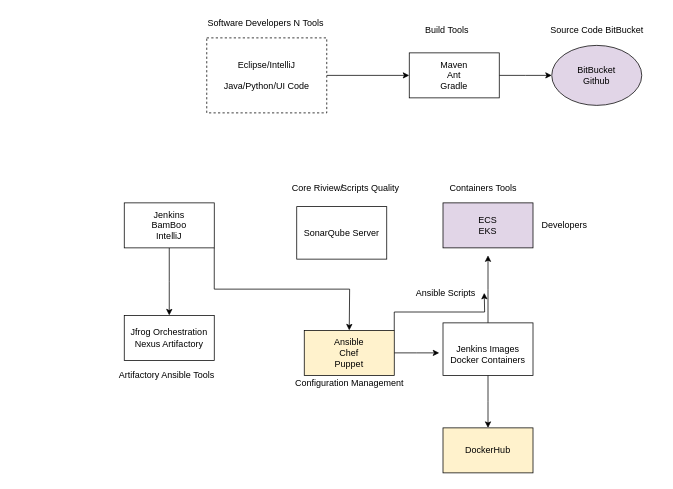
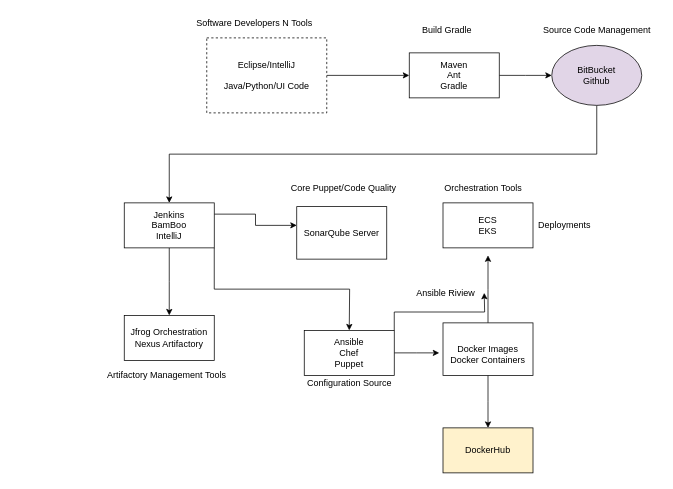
- <mxCell id="4" value="&amp;nbsp; &amp;nbsp; &amp;nbsp; &amp;nbsp; &amp;nbsp; &amp;nbsp; &amp;nbsp; &amp;nbsp; &amp;nbsp; &amp;nbsp; &amp;nbsp; &amp;nbsp; &amp;nbsp; &amp;nbsp; &amp;nbsp; &amp;nbsp; &amp;nbsp; &amp;nbsp; &amp;nbsp; &amp;nbsp; &amp;nbsp;Software Developers N Tools" style="text;html=1;align=center;verticalAlign=middle;resizable=0;points=[];autosize=1;strokeColor=none;" vertex="1" parent="1"><mxGeometry x="130" y="20" width="310" height="20" as="geometry" /></mxCell>
+ <mxCell id="4" value="&amp;nbsp; &amp;nbsp; &amp;nbsp; &amp;nbsp; &amp;nbsp; &amp;nbsp; &amp;nbsp; &amp;nbsp; &amp;nbsp; &amp;nbsp; &amp;nbsp; &amp;nbsp; &amp;nbsp; &amp;nbsp; &amp;nbsp; &amp;nbsp; &amp;nbsp; &amp;nbsp; &amp;nbsp; &amp;nbsp; &amp;nbsp;Software Developers N Tools" style="text;html=1;align=center;verticalAlign=middle;resizable=0;points=[];autosize=1;strokeColor=none;" vertex="1" parent="1"><mxGeometry x="115" y="20" width="310" height="20" as="geometry" /></mxCell>
- <mxCell id="10" value="&amp;nbsp; &amp;nbsp; &amp;nbsp; &amp;nbsp; &amp;nbsp; &amp;nbsp; &amp;nbsp; &amp;nbsp; &amp;nbsp; Build Tools" style="text;html=1;align=center;verticalAlign=middle;resizable=0;points=[];autosize=1;strokeColor=none;" vertex="1" parent="1"><mxGeometry x="500" y="30" width="130" height="20" as="geometry" /></mxCell>
+ <mxCell id="10" value="&amp;nbsp; &amp;nbsp; &amp;nbsp; &amp;nbsp; &amp;nbsp; &amp;nbsp; &amp;nbsp; &amp;nbsp; &amp;nbsp; Build Gradle" style="text;html=1;align=center;verticalAlign=middle;resizable=0;points=[];autosize=1;strokeColor=none;" vertex="1" parent="1"><mxGeometry x="500" y="30" width="130" height="20" as="geometry" /></mxCell>
- <mxCell id="9" value="&amp;nbsp; &amp;nbsp; &amp;nbsp; &amp;nbsp; &amp;nbsp; &amp;nbsp; &amp;nbsp; &amp;nbsp; &amp;nbsp; &amp;nbsp; &amp;nbsp; &amp;nbsp; &amp;nbsp; &amp;nbsp; &amp;nbsp; &amp;nbsp; &amp;nbsp; &amp;nbsp; Source Code BitBucket" style="text;html=1;align=center;verticalAlign=middle;resizable=0;points=[];autosize=1;strokeColor=none;" vertex="1" parent="1"><mxGeometry x="595" y="30" width="280" height="20" as="geometry" /></mxCell>
+ <mxCell id="9" value="&amp;nbsp; &amp;nbsp; &amp;nbsp; &amp;nbsp; &amp;nbsp; &amp;nbsp; &amp;nbsp; &amp;nbsp; &amp;nbsp; &amp;nbsp; &amp;nbsp; &amp;nbsp; &amp;nbsp; &amp;nbsp; &amp;nbsp; &amp;nbsp; &amp;nbsp; &amp;nbsp; Source Code Management" style="text;html=1;align=center;verticalAlign=middle;resizable=0;points=[];autosize=1;strokeColor=none;" vertex="1" parent="1"><mxGeometry x="595" y="30" width="280" height="20" as="geometry" /></mxCell>
+ <mxCell id="7" style="edgeStyle=orthogonalEdgeStyle;rounded=0;orthogonalLoop=1;jettySize=auto;html=1;exitX=0.5;exitY=1;exitDx=0;exitDy=0;entryX=0.5;entryY=0;entryDx=0;entryDy=0;" edge="1" parent="1" source="8" target="14"><mxGeometry relative="1" as="geometry"><mxPoint y="260" as="targetPoint" x="225" /><Array as="points"><mxPoint x="795" y="205" /><mxPoint y="205" x="225" /></Array></mxGeometry></mxCell>
- <mxCell id="16" value="&amp;nbsp; &amp;nbsp; &amp;nbsp; &amp;nbsp; &amp;nbsp; &amp;nbsp; &amp;nbsp; Core Riview/" style="text;html=1;align=center;verticalAlign=middle;resizable=0;points=[];autosize=1;strokeColor=none;" vertex="1" parent="1"><mxGeometry x="334" y="240" width="130" height="20" as="geometry" /></mxCell>
+ <mxCell id="16" value="&amp;nbsp; &amp;nbsp; &amp;nbsp; &amp;nbsp; &amp;nbsp; &amp;nbsp; &amp;nbsp; Core Puppet/" style="text;html=1;align=center;verticalAlign=middle;resizable=0;points=[];autosize=1;strokeColor=none;" vertex="1" parent="1"><mxGeometry x="334" y="240" width="130" height="20" as="geometry" /></mxCell>
- <mxCell id="17" value="&amp;nbsp; &amp;nbsp; &amp;nbsp; &amp;nbsp; &amp;nbsp; Scripts Quality" style="text;html=1;align=center;verticalAlign=middle;resizable=0;points=[];autosize=1;strokeColor=none;" vertex="1" parent="1"><mxGeometry x="416" y="240" width="120" height="20" as="geometry" /></mxCell>
+ <mxCell id="17" value="&amp;nbsp; &amp;nbsp; &amp;nbsp; &amp;nbsp; &amp;nbsp; Code Quality" style="text;html=1;align=center;verticalAlign=middle;resizable=0;points=[];autosize=1;strokeColor=none;" vertex="1" parent="1"><mxGeometry x="416" y="240" width="120" height="20" as="geometry" /></mxCell>
- <mxCell id="31" value="&amp;nbsp; &amp;nbsp; &amp;nbsp; &amp;nbsp; &amp;nbsp; &amp;nbsp; &amp;nbsp; &amp;nbsp; &amp;nbsp; &amp;nbsp; &amp;nbsp; &amp;nbsp;Containers Tools" style="text;html=1;align=center;verticalAlign=middle;resizable=0;points=[];autosize=1;strokeColor=none;" vertex="1" parent="1"><mxGeometry x="505" y="240" width="200" height="20" as="geometry" /></mxCell>
+ <mxCell id="31" value="&amp;nbsp; &amp;nbsp; &amp;nbsp; &amp;nbsp; &amp;nbsp; &amp;nbsp; &amp;nbsp; &amp;nbsp; &amp;nbsp; &amp;nbsp; &amp;nbsp; &amp;nbsp;Orchestration Tools" style="text;html=1;align=center;verticalAlign=middle;resizable=0;points=[];autosize=1;strokeColor=none;" vertex="1" parent="1"><mxGeometry x="505" y="240" width="200" height="20" as="geometry" /></mxCell>
+ <mxCell id="11" style="edgeStyle=orthogonalEdgeStyle;rounded=0;orthogonalLoop=1;jettySize=auto;html=1;exitX=1;exitY=0.25;exitDx=0;exitDy=0;entryX=0;entryY=0.357;entryDx=0;entryDy=0;entryPerimeter=0;" edge="1" parent="1" source="14" target="15"><mxGeometry relative="1" as="geometry" /></mxCell>
- <mxCell id="28" value="ECS&lt;br&gt;EKS" style="rounded=0;whiteSpace=wrap;html=1;fillColor=#e1d5e7;" vertex="1" parent="1"><mxGeometry x="590" y="270" width="120" height="60" as="geometry" /></mxCell>
+ <mxCell id="28" value="ECS&lt;br&gt;EKS" style="rounded=0;whiteSpace=wrap;html=1;" vertex="1" parent="1"><mxGeometry x="590" y="270" width="120" height="60" as="geometry" /></mxCell>
- <mxCell id="30" value="&amp;nbsp; &amp;nbsp; &amp;nbsp; &amp;nbsp; &amp;nbsp; &amp;nbsp; &amp;nbsp; &amp;nbsp; Developers" style="text;html=1;align=center;verticalAlign=middle;resizable=0;points=[];autosize=1;strokeColor=none;" vertex="1" parent="1"><mxGeometry x="655" y="290" width="140" height="20" as="geometry" /></mxCell>
+ <mxCell id="30" value="&amp;nbsp; &amp;nbsp; &amp;nbsp; &amp;nbsp; &amp;nbsp; &amp;nbsp; &amp;nbsp; &amp;nbsp; Deployments" style="text;html=1;align=center;verticalAlign=middle;resizable=0;points=[];autosize=1;strokeColor=none;" vertex="1" parent="1"><mxGeometry x="655" y="290" width="140" height="20" as="geometry" /></mxCell>
- <mxCell id="29" value="&amp;nbsp; &amp;nbsp; &amp;nbsp; &amp;nbsp; &amp;nbsp; &amp;nbsp; &amp;nbsp; &amp;nbsp; &amp;nbsp; &amp;nbsp; &amp;nbsp; &amp;nbsp; &amp;nbsp; &amp;nbsp; &amp;nbsp; &amp;nbsp; &amp;nbsp; &amp;nbsp; &amp;nbsp; &amp;nbsp; &amp;nbsp; &amp;nbsp; &amp;nbsp; &amp;nbsp;Ansible Scripts" style="text;html=1;align=center;verticalAlign=middle;resizable=0;points=[];autosize=1;strokeColor=none;" vertex="1" parent="1"><mxGeometry x="390" y="380" width="250" height="20" as="geometry" /></mxCell>
+ <mxCell id="29" value="&amp;nbsp; &amp;nbsp; &amp;nbsp; &amp;nbsp; &amp;nbsp; &amp;nbsp; &amp;nbsp; &amp;nbsp; &amp;nbsp; &amp;nbsp; &amp;nbsp; &amp;nbsp; &amp;nbsp; &amp;nbsp; &amp;nbsp; &amp;nbsp; &amp;nbsp; &amp;nbsp; &amp;nbsp; &amp;nbsp; &amp;nbsp; &amp;nbsp; &amp;nbsp; &amp;nbsp;Ansible Riview" style="text;html=1;align=center;verticalAlign=middle;resizable=0;points=[];autosize=1;strokeColor=none;" vertex="1" parent="1"><mxGeometry x="390" y="380" width="250" height="20" as="geometry" /></mxCell>
- <mxCell id="26" value="&lt;br&gt;Jenkins Images&lt;br&gt;Docker Containers" style="rounded=0;whiteSpace=wrap;html=1;" vertex="1" parent="1"><mxGeometry x="590" y="430" width="120" height="70" as="geometry" /></mxCell>
+ <mxCell id="26" value="&lt;br&gt;Docker Images&lt;br&gt;Docker Containers" style="rounded=0;whiteSpace=wrap;html=1;" vertex="1" parent="1"><mxGeometry x="590" y="430" width="120" height="70" as="geometry" /></mxCell>
- <mxCell id="22" value="Ansible&lt;br&gt;Chef&lt;br&gt;Puppet" style="rounded=0;whiteSpace=wrap;html=1;fillColor=#fff2cc;" vertex="1" parent="1"><mxGeometry x="405" y="440" width="120" height="60" as="geometry" /></mxCell>
+ <mxCell id="22" value="Ansible&lt;br&gt;Chef&lt;br&gt;Puppet" style="rounded=0;whiteSpace=wrap;html=1;" vertex="1" parent="1"><mxGeometry x="405" y="440" width="120" height="60" as="geometry" /></mxCell>
- <mxCell id="19" value="&amp;nbsp; &amp;nbsp; &amp;nbsp; &amp;nbsp; &amp;nbsp; &amp;nbsp; &amp;nbsp; &amp;nbsp; &amp;nbsp; &amp;nbsp; &amp;nbsp; &amp;nbsp; &amp;nbsp; &amp;nbsp; &amp;nbsp; &amp;nbsp; &amp;nbsp; Artifactory Ansible Tools" style="text;html=1;align=center;verticalAlign=middle;resizable=0;points=[];autosize=1;strokeColor=none;" vertex="1" parent="1"><mxGeometry x="20" y="490" width="290" height="20" as="geometry" /></mxCell>
+ <mxCell id="19" value="&amp;nbsp; &amp;nbsp; &amp;nbsp; &amp;nbsp; &amp;nbsp; &amp;nbsp; &amp;nbsp; &amp;nbsp; &amp;nbsp; &amp;nbsp; &amp;nbsp; &amp;nbsp; &amp;nbsp; &amp;nbsp; &amp;nbsp; &amp;nbsp; &amp;nbsp; Artifactory Management Tools" style="text;html=1;align=center;verticalAlign=middle;resizable=0;points=[];autosize=1;strokeColor=none;" vertex="1" parent="1"><mxGeometry x="20" y="490" width="290" height="20" as="geometry" /></mxCell>
- <mxCell id="23" value="&amp;nbsp; &amp;nbsp; &amp;nbsp; &amp;nbsp; &amp;nbsp; &amp;nbsp; &amp;nbsp; &amp;nbsp; &amp;nbsp; &amp;nbsp; &amp;nbsp; &amp;nbsp; Configuration Management" style="text;html=1;align=center;verticalAlign=middle;resizable=0;points=[];autosize=1;strokeColor=none;" vertex="1" parent="1"><mxGeometry x="305" y="500" width="240" height="20" as="geometry" /></mxCell>
+ <mxCell id="23" value="&amp;nbsp; &amp;nbsp; &amp;nbsp; &amp;nbsp; &amp;nbsp; &amp;nbsp; &amp;nbsp; &amp;nbsp; &amp;nbsp; &amp;nbsp; &amp;nbsp; &amp;nbsp; Configuration Source" style="text;html=1;align=center;verticalAlign=middle;resizable=0;points=[];autosize=1;strokeColor=none;" vertex="1" parent="1"><mxGeometry x="305" y="500" width="240" height="20" as="geometry" /></mxCell>
